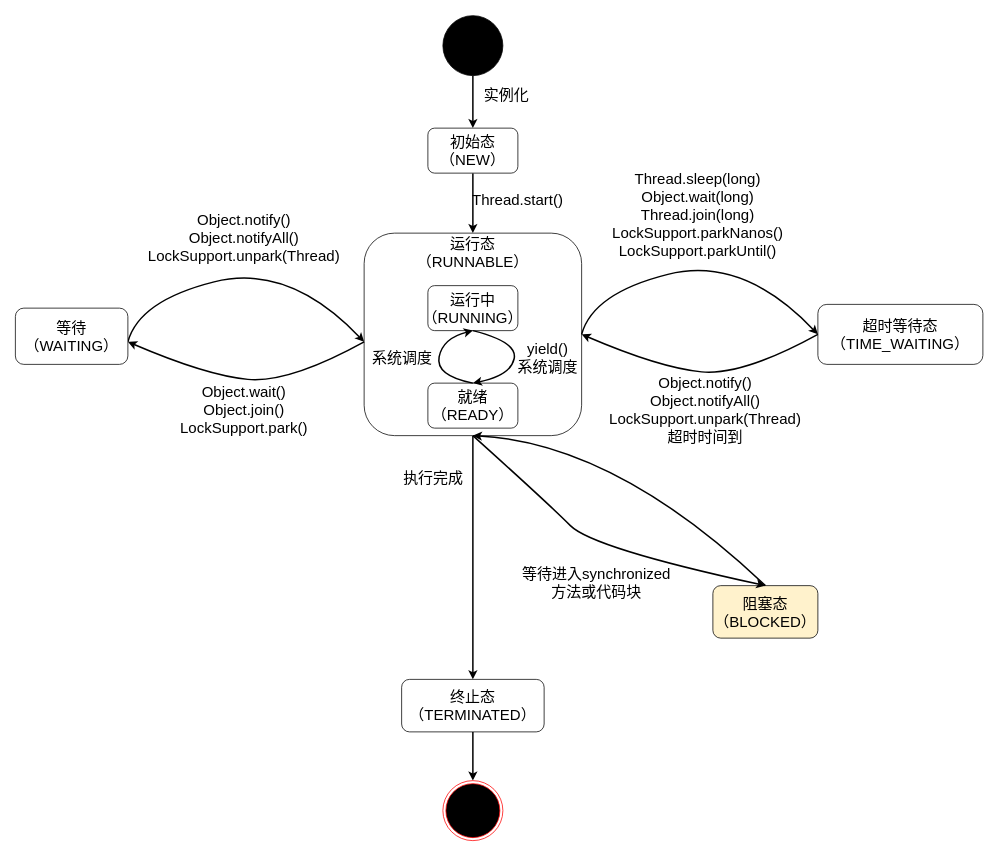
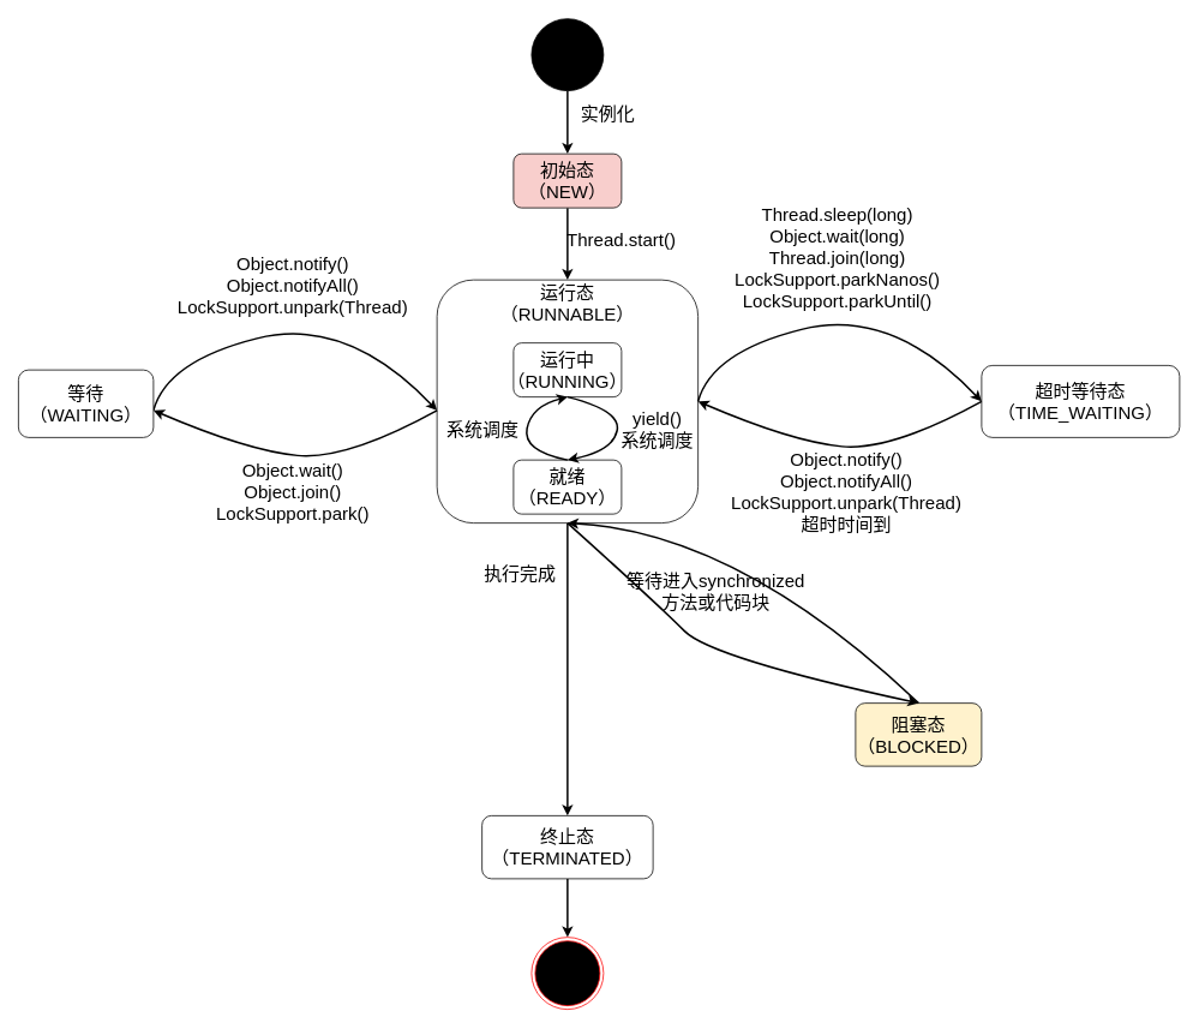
- <mxCell id="5" value="&lt;font style=&quot;font-size: 20px&quot;&gt;初始态&lt;br&gt;（NEW）&lt;/font&gt;" style="rounded=1;whiteSpace=wrap;html=1;fillColor=#FFFFFF;" vertex="1" parent="1"><mxGeometry x="570" y="170" width="120" height="60" as="geometry" /></mxCell>
+ <mxCell id="5" value="&lt;font style=&quot;font-size: 20px&quot;&gt;初始态&lt;br&gt;（NEW）&lt;/font&gt;" style="rounded=1;whiteSpace=wrap;html=1;fillColor=#f8cecc;" vertex="1" parent="1"><mxGeometry x="570" y="170" width="120" height="60" as="geometry" /></mxCell>
- <mxCell id="27" value="等待进入synchronized方法或代码块" style="text;html=1;strokeColor=none;fillColor=none;align=center;verticalAlign=middle;whiteSpace=wrap;rounded=0;fontSize=20;" vertex="1" parent="1"><mxGeometry x="690" y="760" width="210" height="30" as="geometry" /></mxCell>
+ <mxCell id="27" value="等待进入synchronized方法或代码块" style="text;html=1;strokeColor=none;fillColor=none;align=center;verticalAlign=middle;whiteSpace=wrap;rounded=0;fontSize=20;" vertex="1" parent="1"><mxGeometry x="690" y="640" width="210" height="30" as="geometry" /></mxCell>
